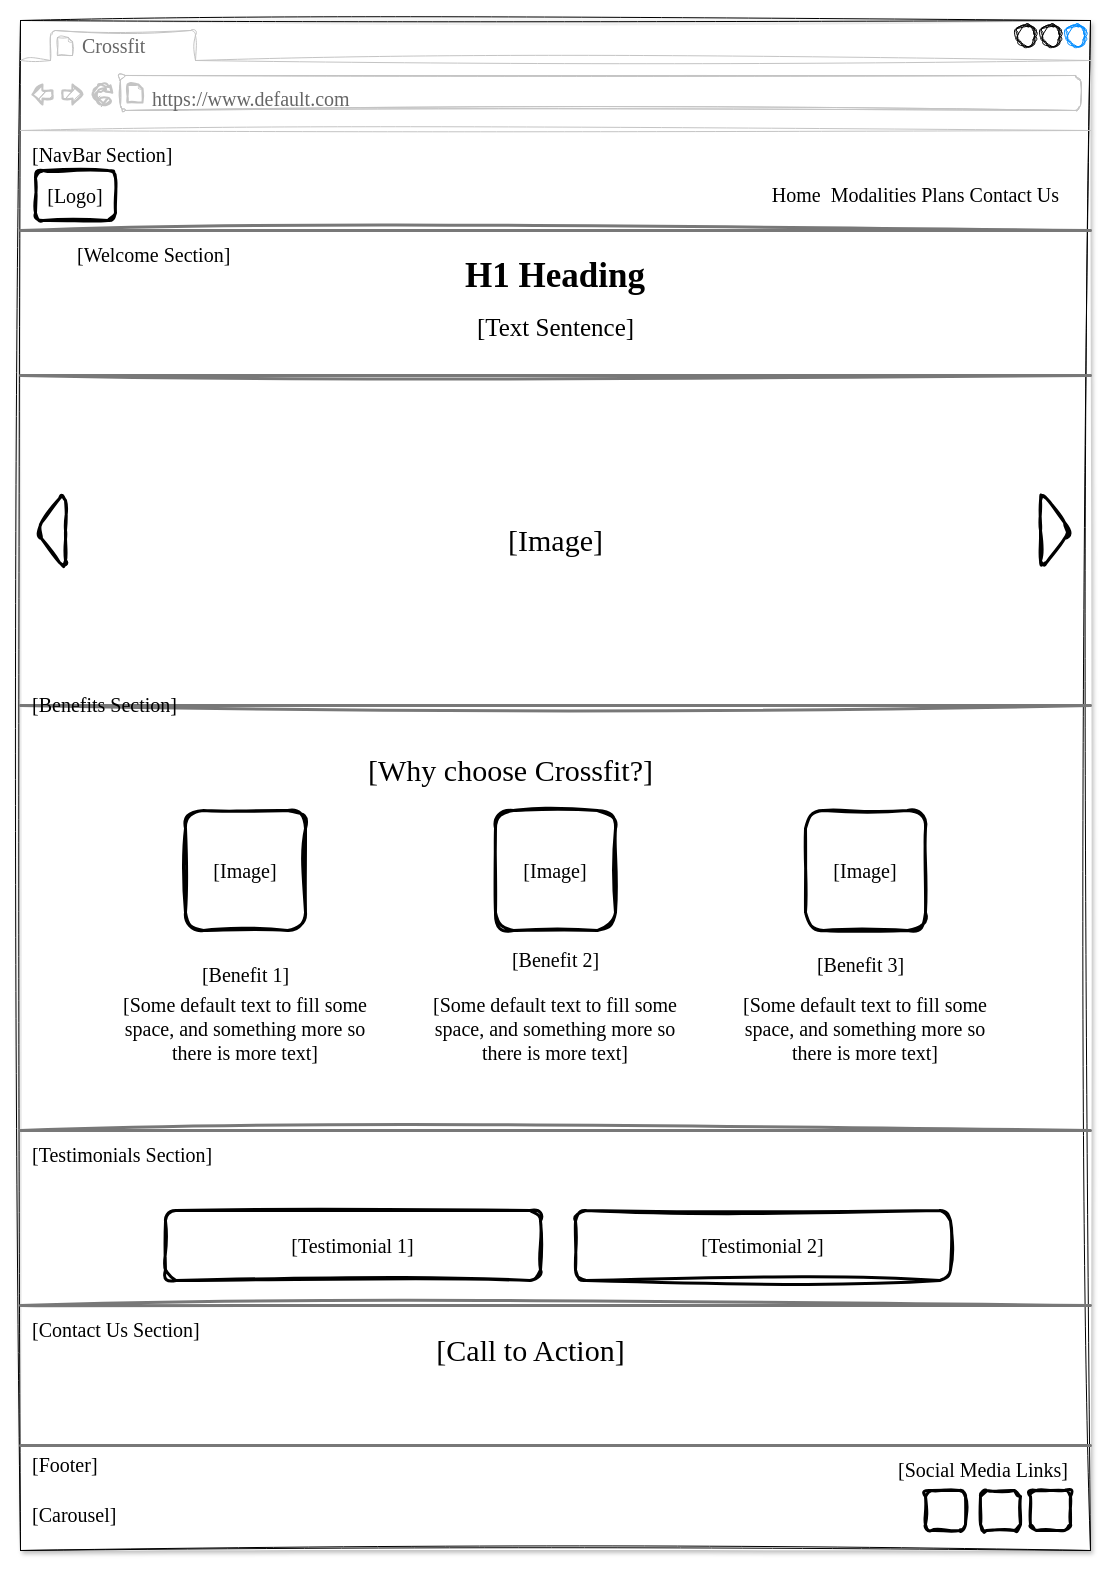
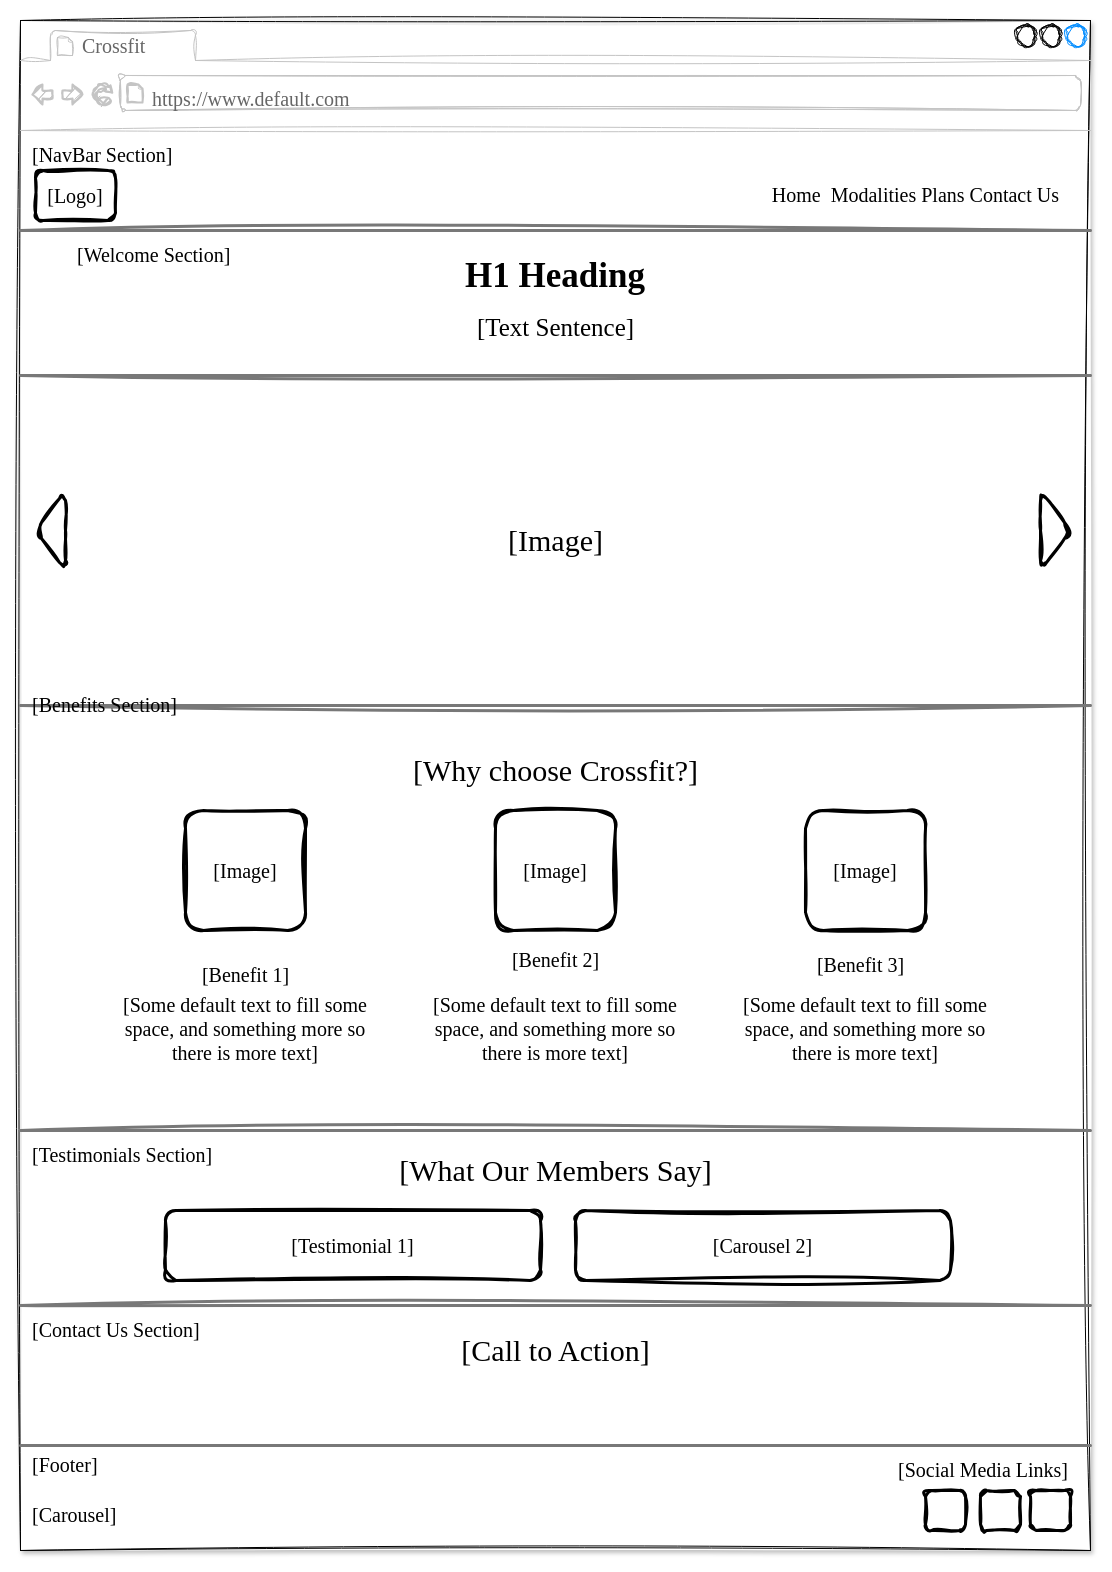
- <mxCell id="30" value="&lt;font&gt;[Why choose Crossfit?]&lt;/font&gt;" style="text;html=1;points=[];align=center;verticalAlign=top;spacingTop=-4;fontSize=30;fontFamily=Architects Daughter;sketch=1;curveFitting=1;jiggle=2;rounded=1;strokeWidth=3;" parent="2" vertex="1"><mxGeometry x="320" y="730" width="340" height="50" as="geometry" /></mxCell>
+ <mxCell id="30" value="&lt;font&gt;[Why choose Crossfit?]&lt;/font&gt;" style="text;html=1;points=[];align=center;verticalAlign=top;spacingTop=-4;fontSize=30;fontFamily=Architects Daughter;sketch=1;curveFitting=1;jiggle=2;rounded=1;strokeWidth=3;" parent="2" vertex="1"><mxGeometry x="365" y="730" width="340" height="50" as="geometry" /></mxCell>
+ <mxCell id="31" value="&lt;font&gt;[What Our Members Say]&lt;/font&gt;" style="text;html=1;points=[];align=center;verticalAlign=top;spacingTop=-4;fontSize=30;fontFamily=Architects Daughter;sketch=1;curveFitting=1;jiggle=2;rounded=1;strokeWidth=3;" parent="2" vertex="1"><mxGeometry x="365" y="1130" width="340" height="50" as="geometry" /></mxCell>
- <mxCell id="33" value="[Testimonial 2]" style="rounded=1;whiteSpace=wrap;html=1;sketch=1;curveFitting=1;jiggle=2;strokeWidth=3;fontFamily=Architects Daughter;fontSize=20;" parent="2" vertex="1"><mxGeometry x="555" y="1190" width="375" height="70" as="geometry" /></mxCell>
+ <mxCell id="33" value="[Carousel 2]" style="rounded=1;whiteSpace=wrap;html=1;sketch=1;curveFitting=1;jiggle=2;strokeWidth=3;fontFamily=Architects Daughter;fontSize=20;" parent="2" vertex="1"><mxGeometry x="555" y="1190" width="375" height="70" as="geometry" /></mxCell>
- <mxCell id="35" value="&lt;font&gt;[Call to Action]&lt;/font&gt;" style="text;html=1;points=[];align=center;verticalAlign=top;spacingTop=-4;fontSize=30;fontFamily=Architects Daughter;sketch=1;curveFitting=1;jiggle=2;rounded=1;strokeWidth=3;" parent="2" vertex="1"><mxGeometry x="340" y="1310" width="340" height="50" as="geometry" /></mxCell>
+ <mxCell id="35" value="&lt;font&gt;[Call to Action]&lt;/font&gt;" style="text;html=1;points=[];align=center;verticalAlign=top;spacingTop=-4;fontSize=30;fontFamily=Architects Daughter;sketch=1;curveFitting=1;jiggle=2;rounded=1;strokeWidth=3;" parent="2" vertex="1"><mxGeometry x="365" y="1310" width="340" height="50" as="geometry" /></mxCell>
